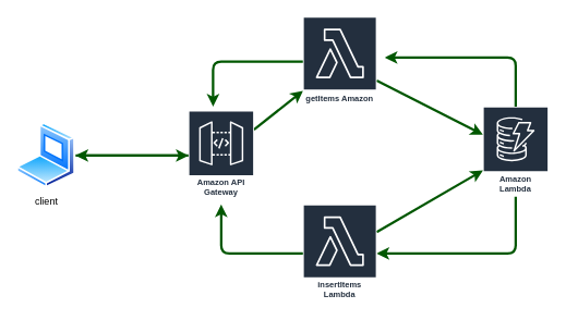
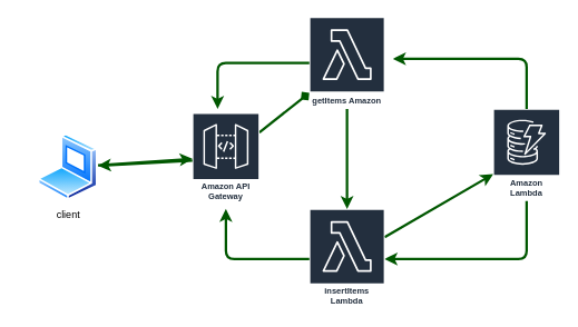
- <mxCell id="4" style="edgeStyle=none;html=1;fillColor=#008a00;strokeColor=#005700;strokeWidth=3;" edge="1" parent="1" source="6" target="9"><mxGeometry relative="1" as="geometry" /></mxCell>
+ <mxCell id="4" style="edgeStyle=none;html=1;fillColor=#008a00;strokeColor=#005700;strokeWidth=3;endArrow=diamond;" edge="1" parent="1" source="6" target="9"><mxGeometry relative="1" as="geometry" /></mxCell>
- <mxCell id="7" style="edgeStyle=none;html=1;fillColor=#008a00;strokeColor=#005700;strokeWidth=3;" edge="1" parent="1" source="9" target="12"><mxGeometry relative="1" as="geometry" /></mxCell>
+ <mxCell id="7" style="edgeStyle=none;html=1;fillColor=#008a00;strokeColor=#005700;strokeWidth=3;" edge="1" parent="1" source="9" target="15"><mxGeometry relative="1" as="geometry" /></mxCell>
- <mxCell id="3" value="client" style="aspect=fixed;perimeter=ellipsePerimeter;html=1;align=center;shadow=0;dashed=0;spacingTop=3;image;image=img/lib/active_directory/laptop_client.svg;" vertex="1" parent="1"><mxGeometry x="20" y="150" width="72" height="80" as="geometry" /></mxCell>
+ <mxCell id="3" value="client" style="aspect=fixed;perimeter=ellipsePerimeter;html=1;align=center;shadow=0;dashed=0;spacingTop=3;image;image=img/lib/active_directory/laptop_client.svg;" vertex="1" parent="1"><mxGeometry x="45" y="160" width="72" height="80" as="geometry" /></mxCell>
